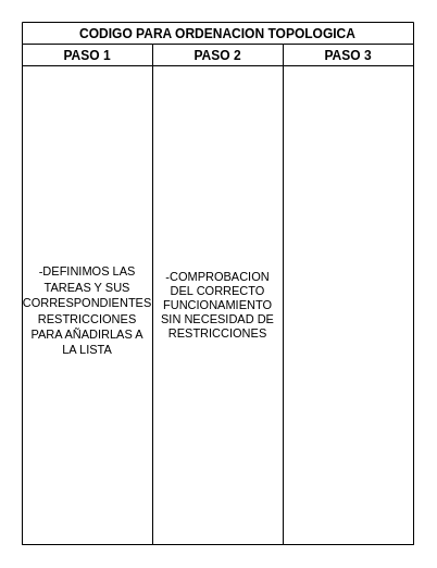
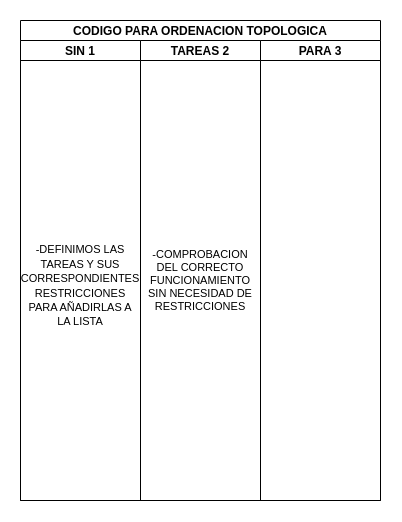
- <mxCell id="3" value="PASO 1" style="swimlane;startSize=20;" parent="2" vertex="1"><mxGeometry y="20" width="120" height="460" as="geometry" /></mxCell>
+ <mxCell id="3" value="SIN 1" style="swimlane;startSize=20;" parent="2" vertex="1"><mxGeometry y="20" width="120" height="460" as="geometry" /></mxCell>
- <mxCell id="5" value="PASO 2" style="swimlane;startSize=20;" parent="2" vertex="1"><mxGeometry x="120" y="20" width="120" height="460" as="geometry" /></mxCell>
+ <mxCell id="5" value="TAREAS 2" style="swimlane;startSize=20;" parent="2" vertex="1"><mxGeometry x="120" y="20" width="120" height="460" as="geometry" /></mxCell>
- <mxCell id="7" value="PASO 3" style="swimlane;startSize=20;" parent="2" vertex="1"><mxGeometry x="240" y="20" width="120" height="460" as="geometry" /></mxCell>
+ <mxCell id="7" value="PARA 3" style="swimlane;startSize=20;" parent="2" vertex="1"><mxGeometry x="240" y="20" width="120" height="460" as="geometry" /></mxCell>
